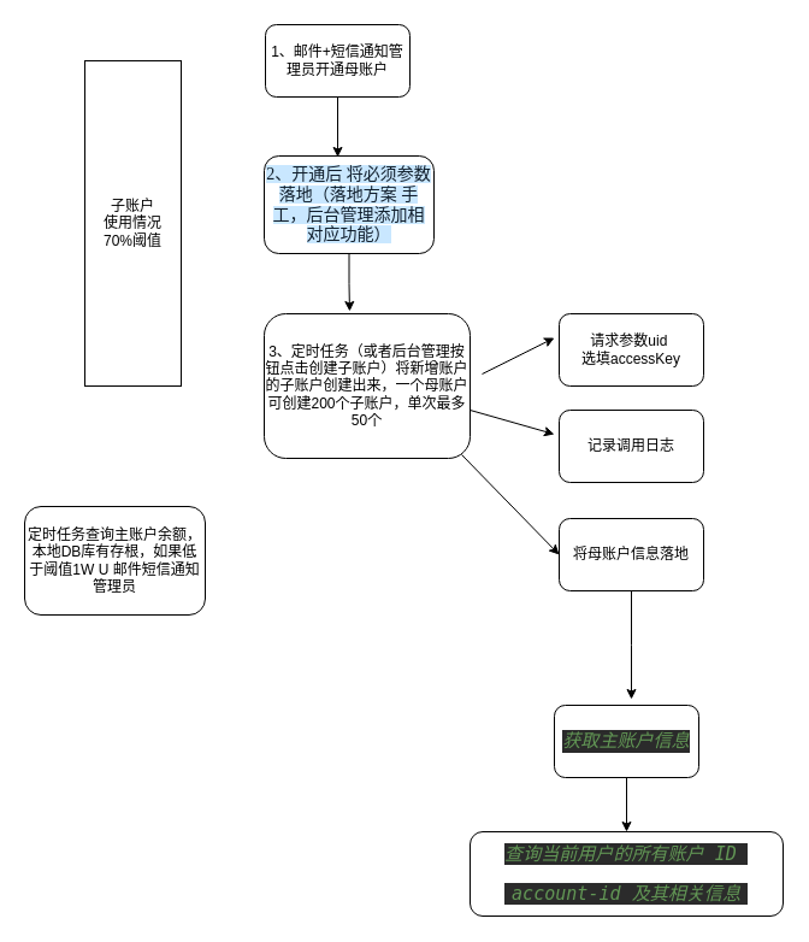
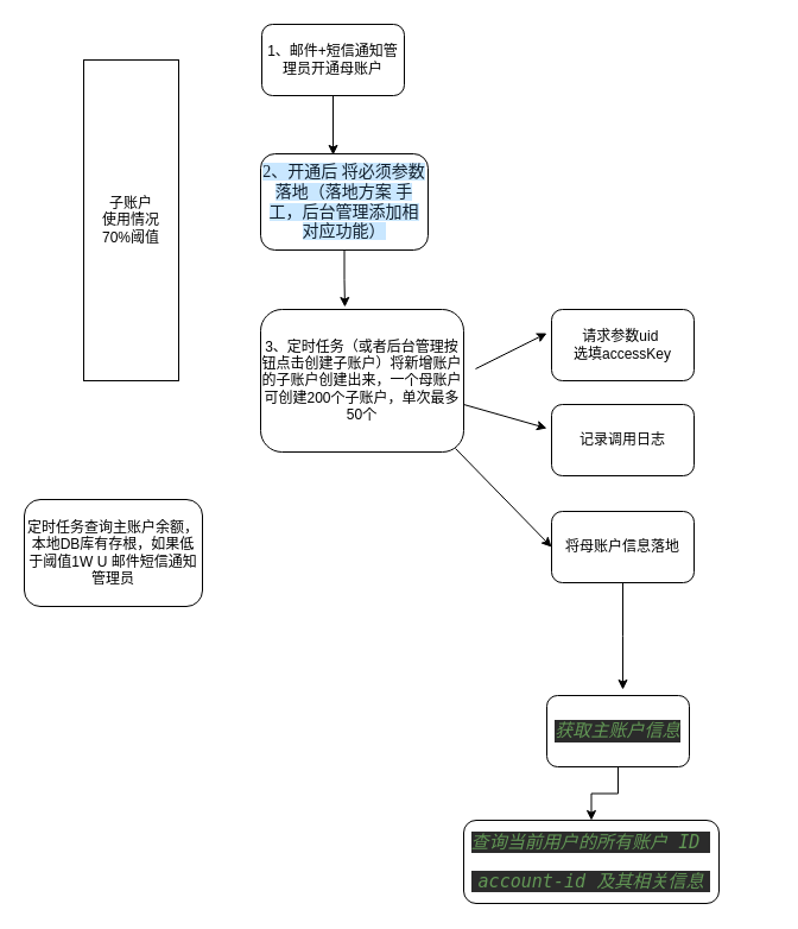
- <mxCell id="18" value="&lt;pre style=&quot;background-color: #2b2b2b ; color: #a9b7c6 ; font-family: &amp;#34;宋体&amp;#34; , monospace ; font-size: 11.3pt&quot;&gt;&lt;span style=&quot;color: #629755 ; font-style: italic&quot;&gt;查询当前用户的所有账户 &lt;/span&gt;&lt;span style=&quot;color: #629755 ; font-style: italic ; font-family: &amp;#34;consolas&amp;#34; , monospace&quot;&gt;ID &lt;/span&gt;&lt;/pre&gt;&lt;pre style=&quot;background-color: #2b2b2b ; color: #a9b7c6 ; font-family: &amp;#34;宋体&amp;#34; , monospace ; font-size: 11.3pt&quot;&gt;&lt;span style=&quot;color: #629755 ; font-style: italic ; font-family: &amp;#34;consolas&amp;#34; , monospace&quot;&gt;account-id &lt;/span&gt;&lt;span style=&quot;color: #629755 ; font-style: italic&quot;&gt;及其相关信息&lt;/span&gt;&lt;/pre&gt;" style="rounded=1;whiteSpace=wrap;html=1;" vertex="1" parent="1"><mxGeometry x="390" y="690" width="260" height="70" as="geometry" /></mxCell>
+ <mxCell id="18" value="&lt;pre style=&quot;background-color: #2b2b2b ; color: #a9b7c6 ; font-family: &amp;#34;宋体&amp;#34; , monospace ; font-size: 11.3pt&quot;&gt;&lt;span style=&quot;color: #629755 ; font-style: italic&quot;&gt;查询当前用户的所有账户 &lt;/span&gt;&lt;span style=&quot;color: #629755 ; font-style: italic ; font-family: &amp;#34;consolas&amp;#34; , monospace&quot;&gt;ID &lt;/span&gt;&lt;/pre&gt;&lt;pre style=&quot;background-color: #2b2b2b ; color: #a9b7c6 ; font-family: &amp;#34;宋体&amp;#34; , monospace ; font-size: 11.3pt&quot;&gt;&lt;span style=&quot;color: #629755 ; font-style: italic ; font-family: &amp;#34;consolas&amp;#34; , monospace&quot;&gt;account-id &lt;/span&gt;&lt;span style=&quot;color: #629755 ; font-style: italic&quot;&gt;及其相关信息&lt;/span&gt;&lt;/pre&gt;" style="rounded=1;whiteSpace=wrap;html=1;" vertex="1" parent="1"><mxGeometry x="390" y="690" width="215" height="70" as="geometry" /></mxCell>
